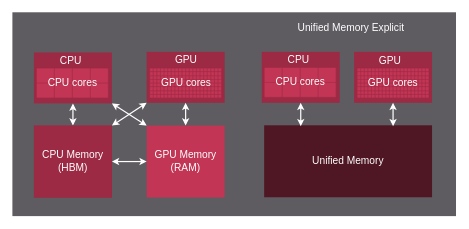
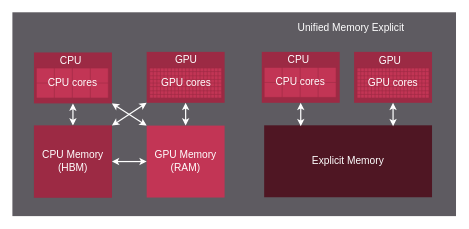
- <mxCell id="26" value="Unified Memory" style="text;html=1;strokeColor=none;fillColor=none;align=center;verticalAlign=middle;whiteSpace=wrap;rounded=0;fontSize=17;fontColor=#FFFFFF;" parent="24" vertex="1"><mxGeometry y="-0.46" width="280" height="120" as="geometry" /></mxCell>
+ <mxCell id="26" value="Explicit Memory" style="text;html=1;strokeColor=none;fillColor=none;align=center;verticalAlign=middle;whiteSpace=wrap;rounded=0;fontSize=17;fontColor=#FFFFFF;" parent="24" vertex="1"><mxGeometry y="-0.46" width="280" height="120" as="geometry" /></mxCell>
